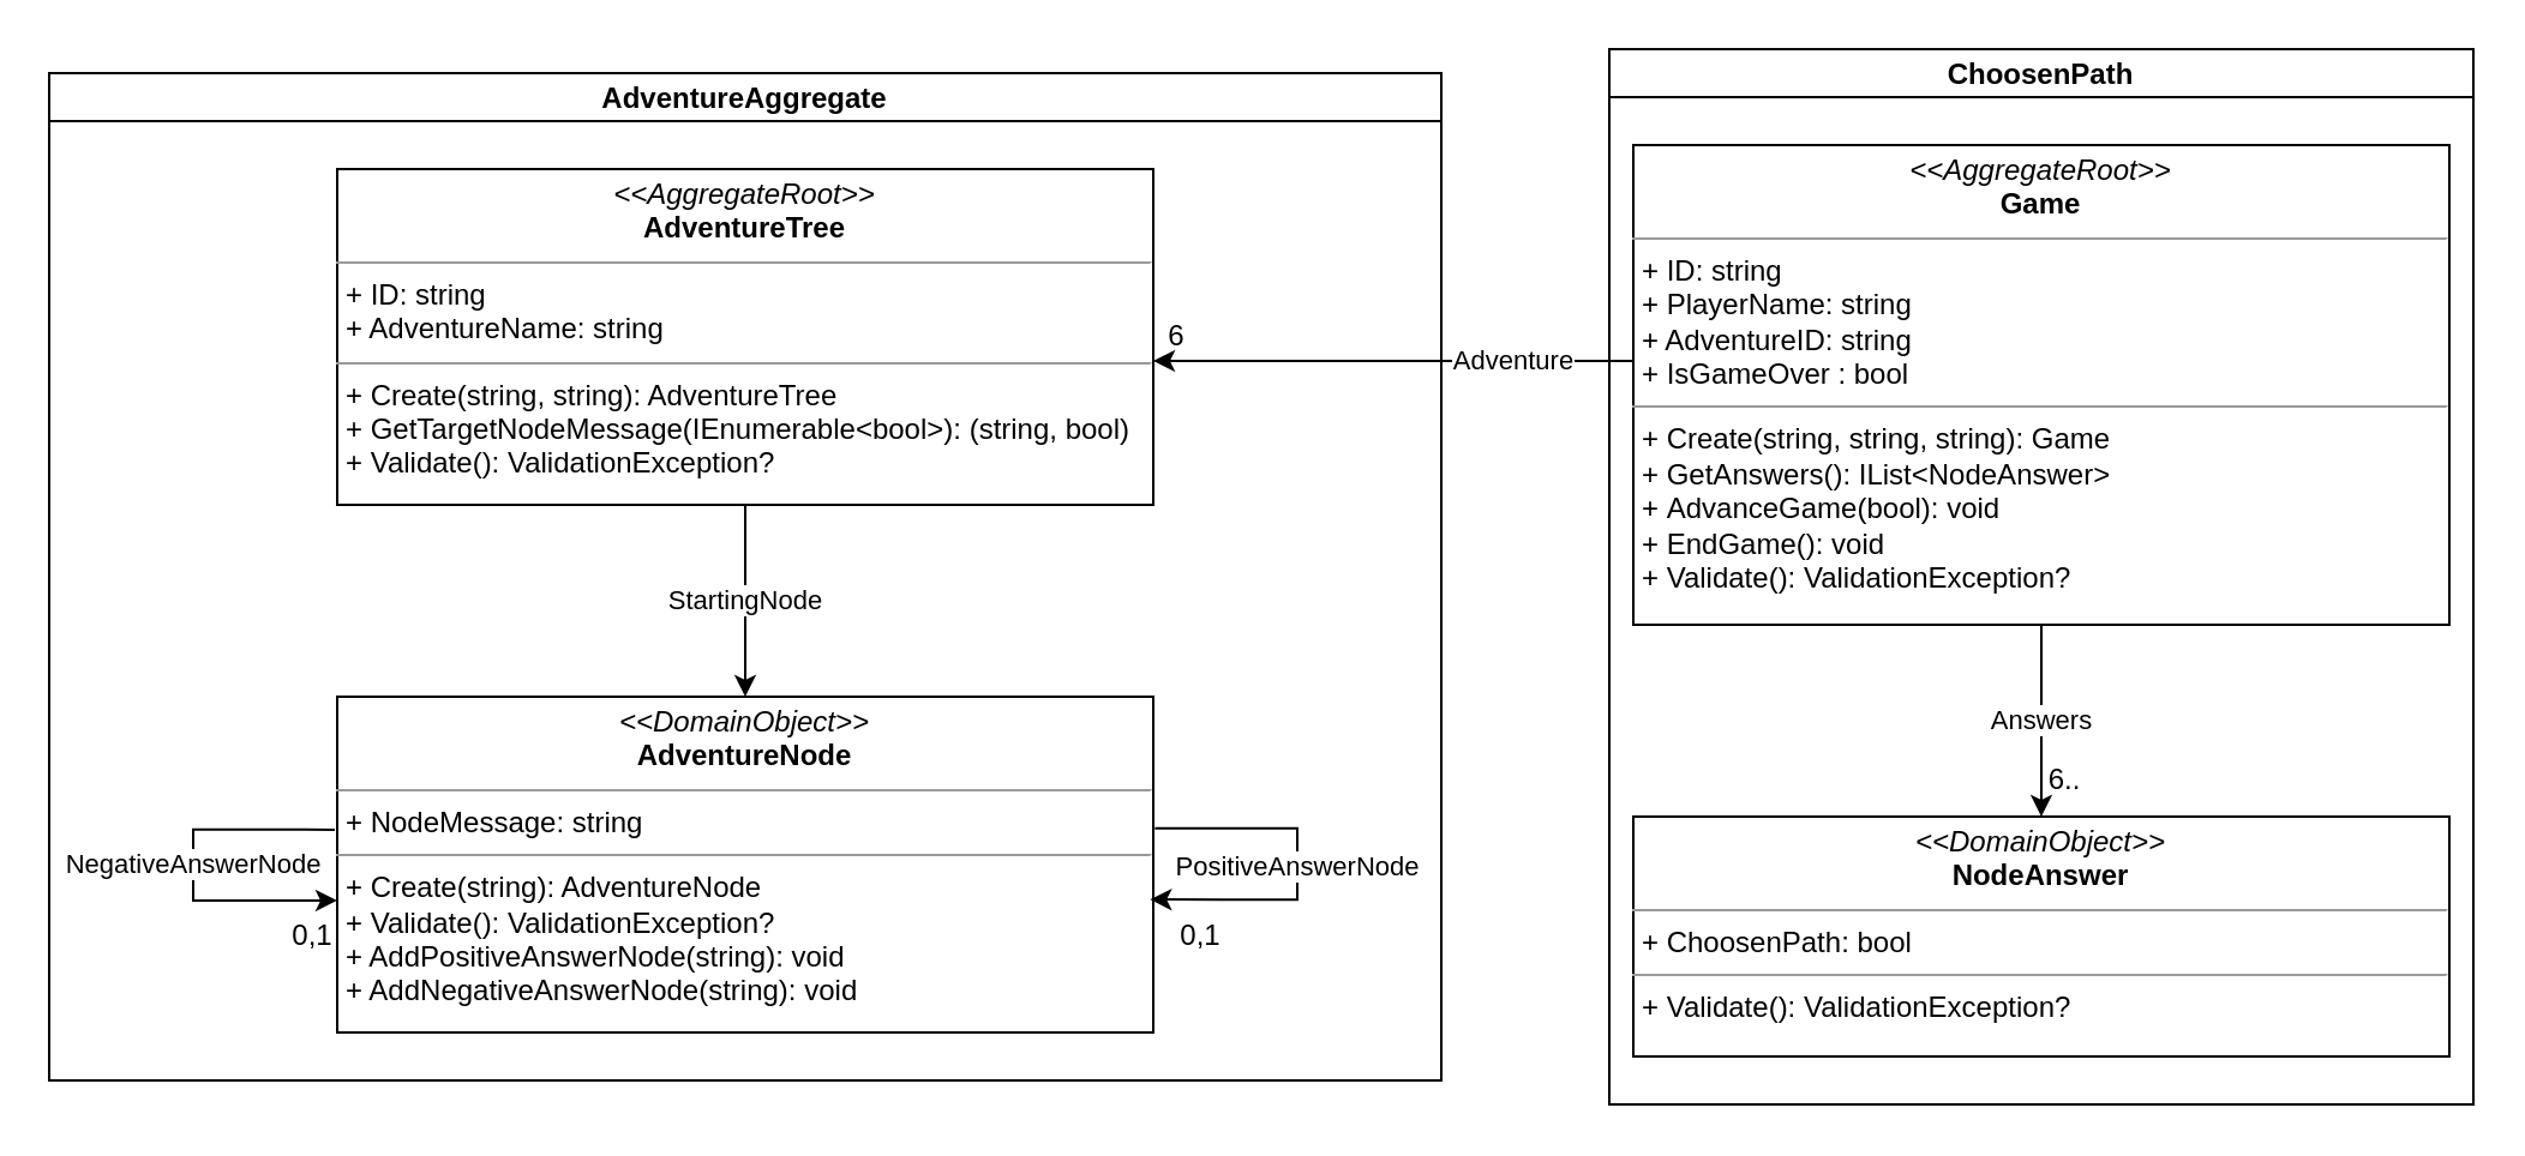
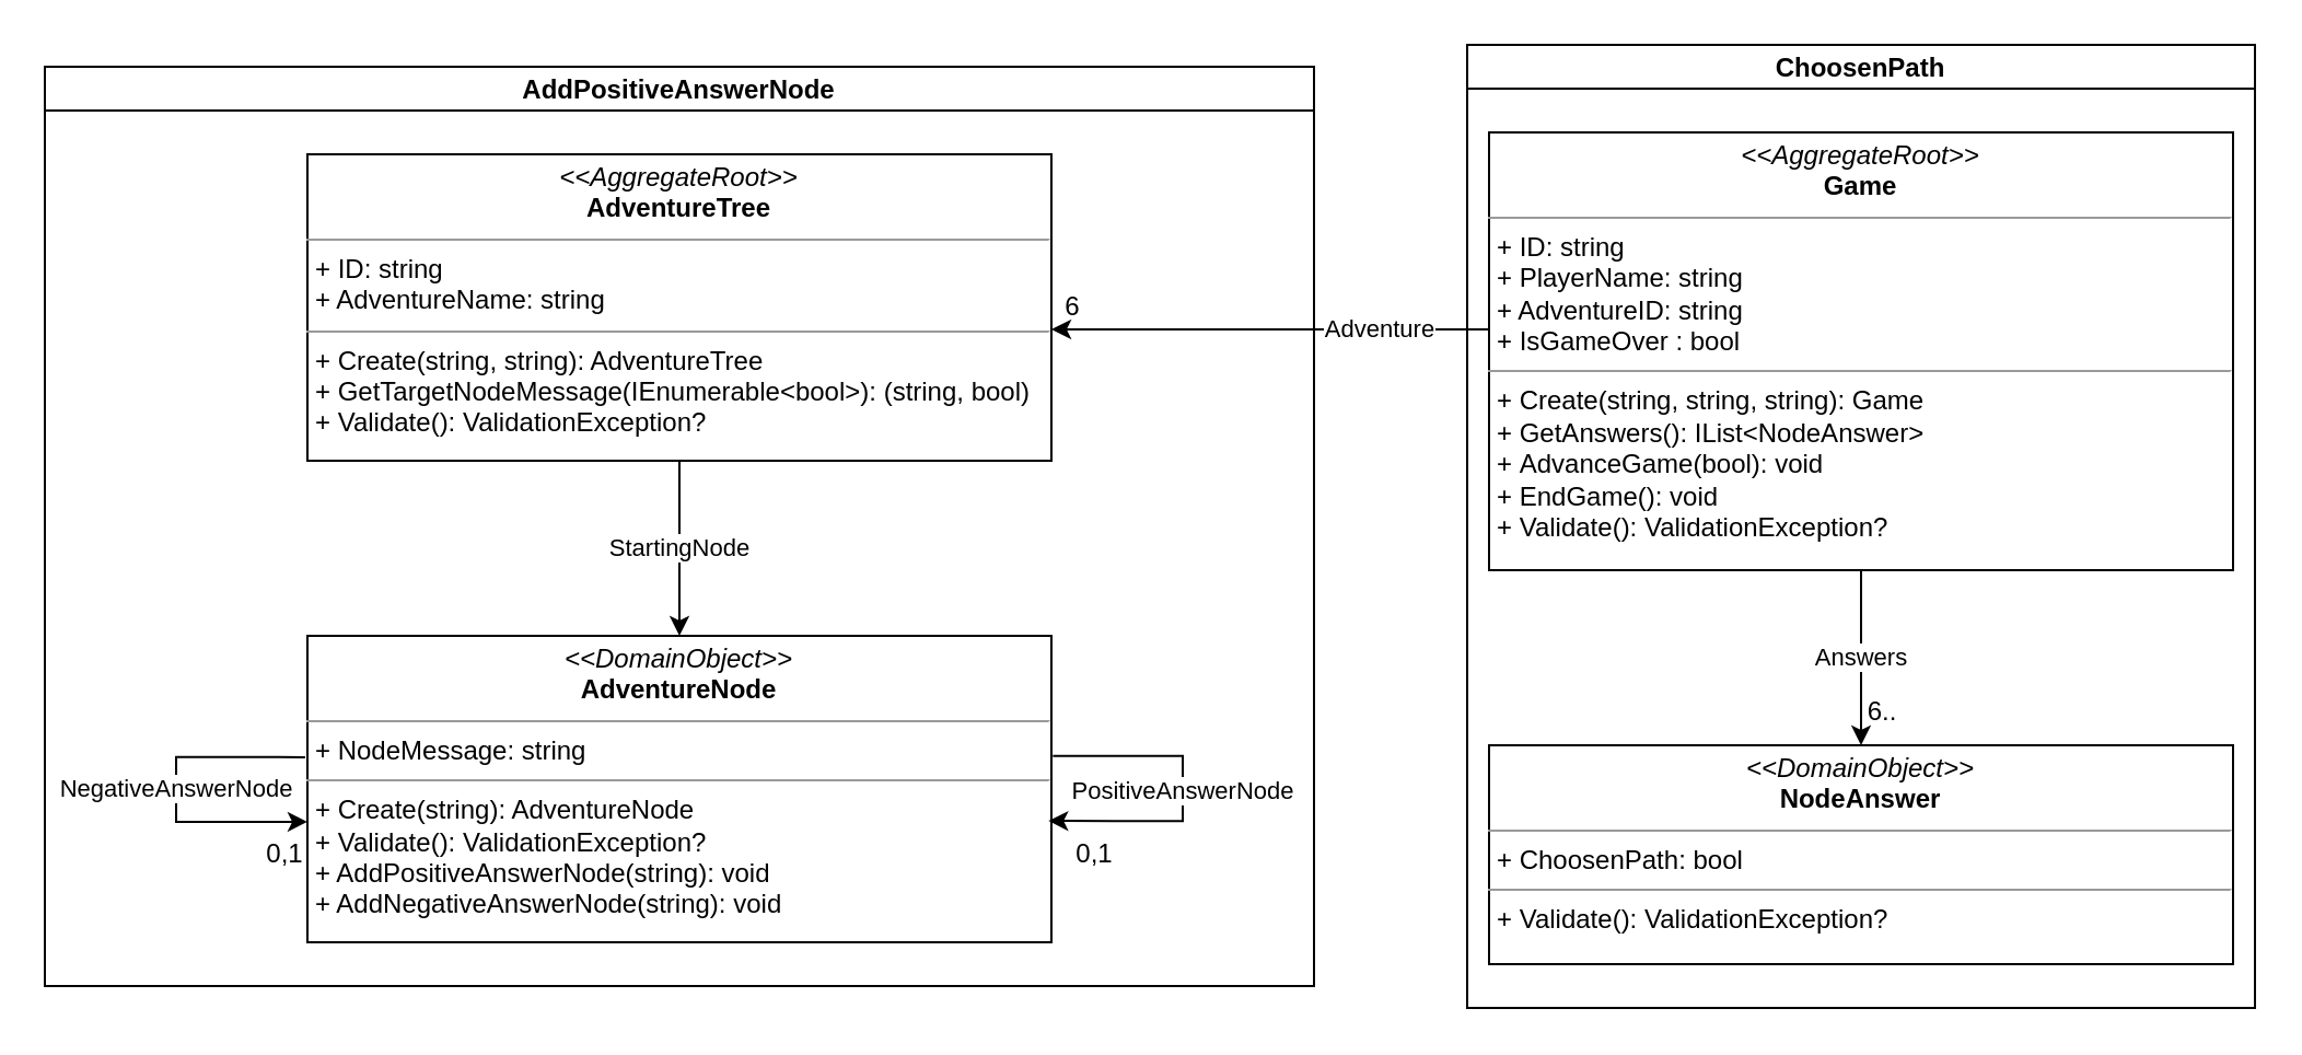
- <mxCell id="2" value="AdventureAggregate" style="swimlane;startSize=20;" vertex="1" parent="1"><mxGeometry x="20" y="30" width="580" height="420" as="geometry" /></mxCell>
+ <mxCell id="2" value="AddPositiveAnswerNode" style="swimlane;startSize=20;" vertex="1" parent="1"><mxGeometry x="20" y="30" width="580" height="420" as="geometry" /></mxCell>
